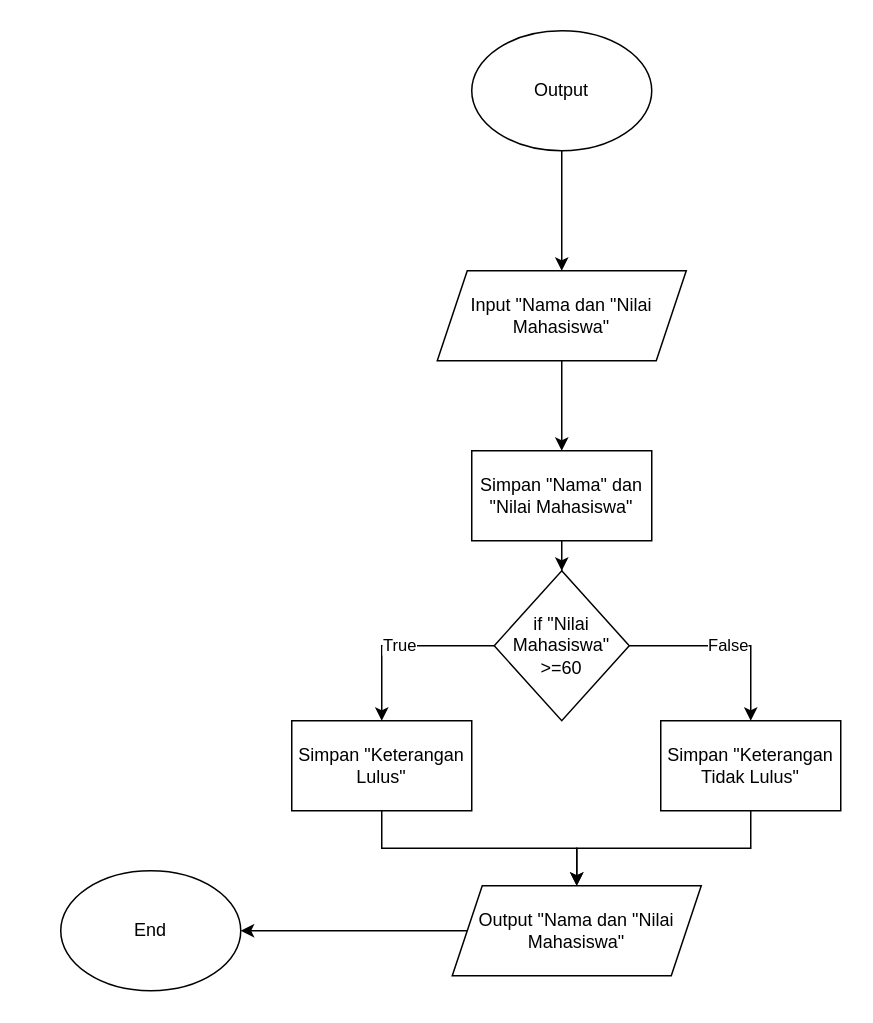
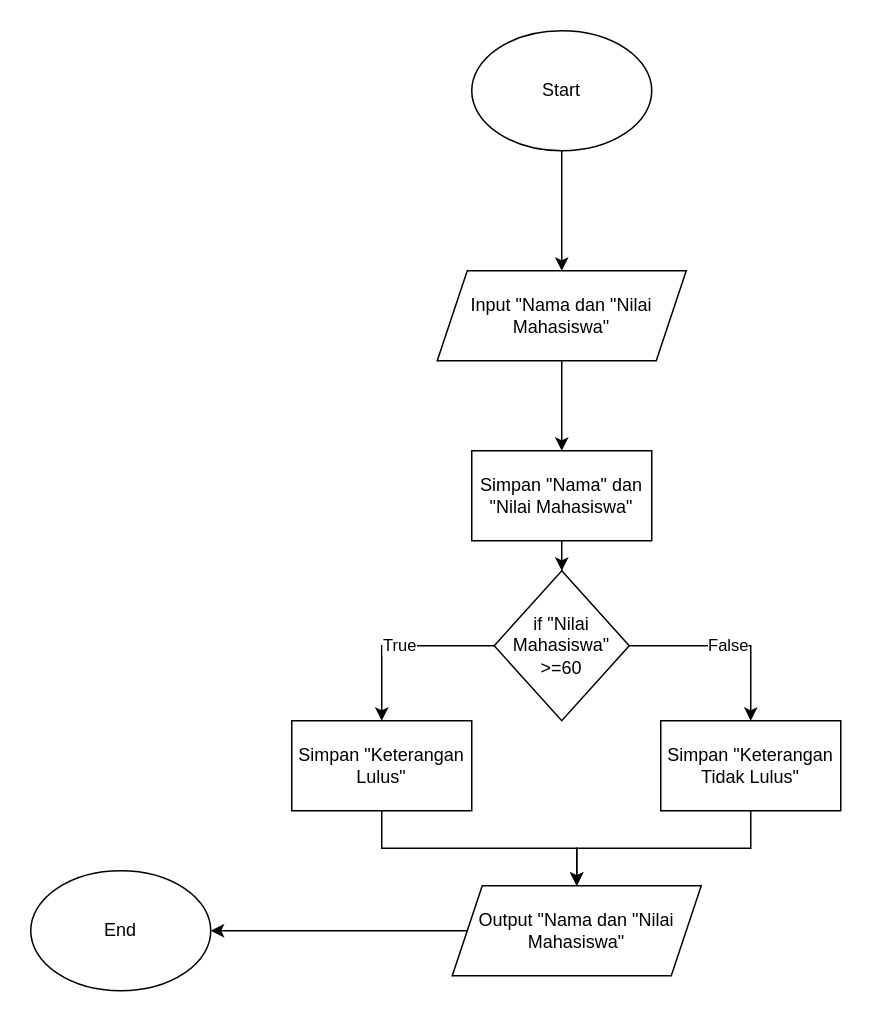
- <mxCell id="3" value="Output" style="ellipse;whiteSpace=wrap;html=1;" vertex="1" parent="1"><mxGeometry x="314" y="20" width="120" height="80" as="geometry" /></mxCell>
+ <mxCell id="3" value="Start" style="ellipse;whiteSpace=wrap;html=1;" vertex="1" parent="1"><mxGeometry x="314" y="20" width="120" height="80" as="geometry" /></mxCell>
- <mxCell id="4" value="End" style="ellipse;whiteSpace=wrap;html=1;" vertex="1" parent="1"><mxGeometry x="40" y="580" width="120" height="80" as="geometry" /></mxCell>
+ <mxCell id="4" value="End" style="ellipse;whiteSpace=wrap;html=1;" vertex="1" parent="1"><mxGeometry x="20" y="580" width="120" height="80" as="geometry" /></mxCell>
